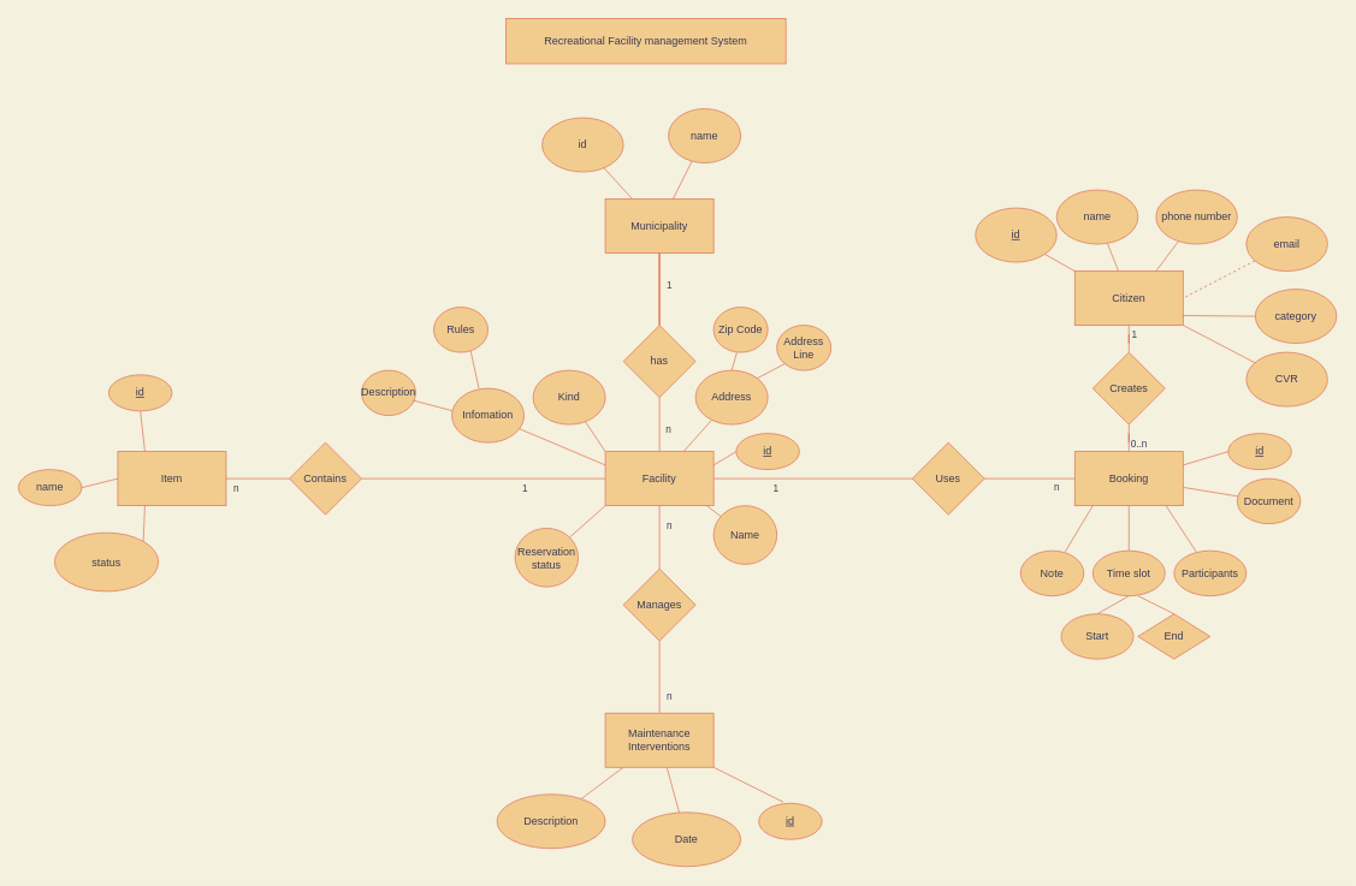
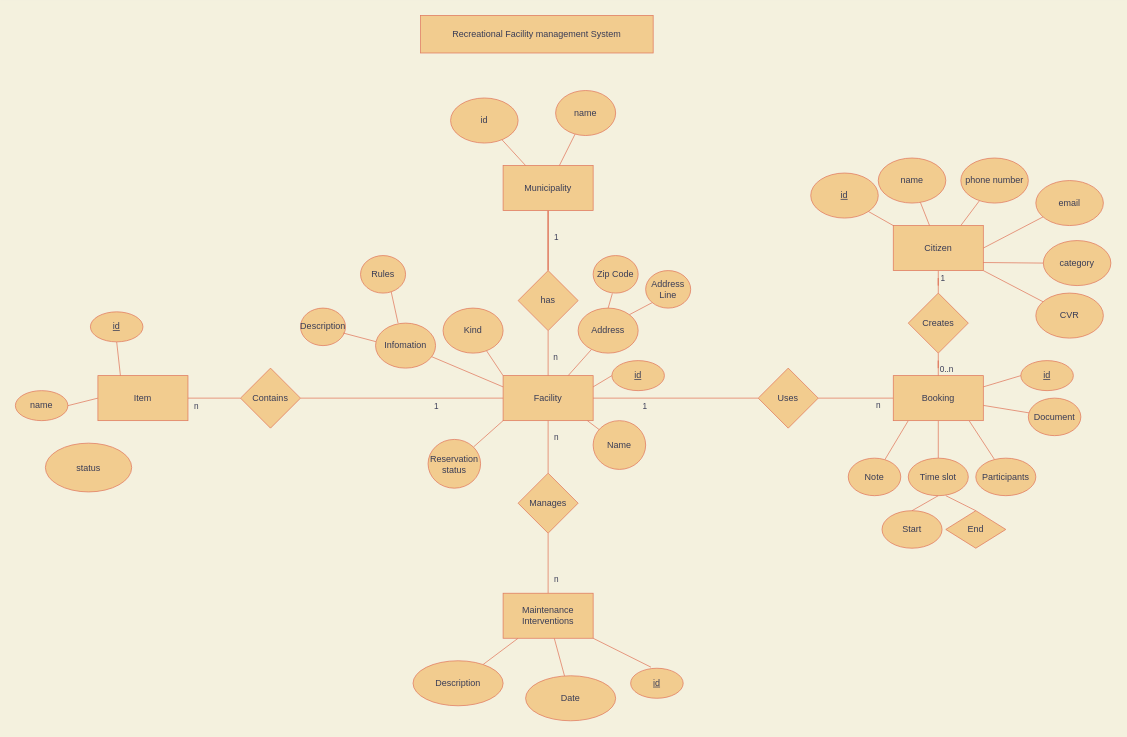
- <mxCell id="29" style="orthogonalLoop=1;jettySize=auto;html=1;entryX=1;entryY=0.5;entryDx=0;entryDy=0;endArrow=none;endFill=0;labelBackgroundColor=#F4F1DE;strokeColor=#E07A5F;fontColor=#393C56;dashed=1;" edge="1" parent="1" source="30" target="4"><mxGeometry relative="1" as="geometry" /></mxCell>
+ <mxCell id="29" style="orthogonalLoop=1;jettySize=auto;html=1;entryX=1;entryY=0.5;entryDx=0;entryDy=0;endArrow=none;endFill=0;labelBackgroundColor=#F4F1DE;strokeColor=#E07A5F;fontColor=#393C56;" edge="1" parent="1" source="30" target="4"><mxGeometry relative="1" as="geometry" /></mxCell>
- <mxCell id="98" style="edgeStyle=none;rounded=0;orthogonalLoop=1;jettySize=auto;html=1;strokeColor=#E07A5F;endArrow=none;endFill=0;entryX=0.25;entryY=1;entryDx=0;entryDy=0;exitX=1;exitY=0;exitDx=0;exitDy=0;labelBackgroundColor=#F4F1DE;fontColor=#393C56;" edge="1" parent="1" source="97" target="58"><mxGeometry relative="1" as="geometry"><mxPoint x="100" y="550" as="sourcePoint" /><mxPoint x="140" y="540" as="targetPoint" /></mxGeometry></mxCell>
- <mxCell id="99" value="&lt;br&gt;" style="edgeLabel;html=1;align=center;verticalAlign=middle;resizable=0;points=[];labelBackgroundColor=#F4F1DE;fontColor=#393C56;" connectable="0" vertex="1" parent="98"><mxGeometry x="-0.096" y="-3" relative="1" as="geometry"><mxPoint as="offset" /></mxGeometry></mxCell>
